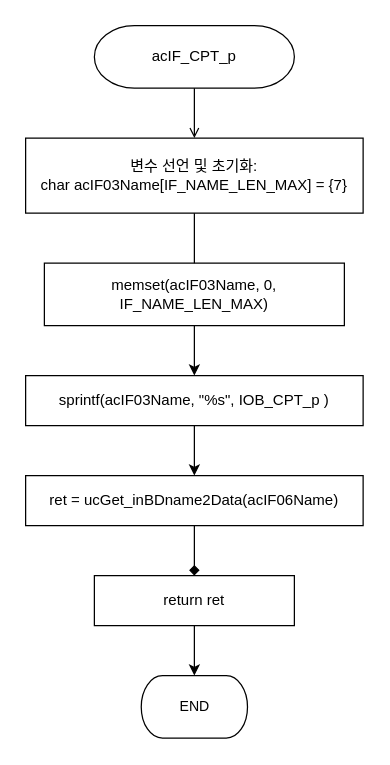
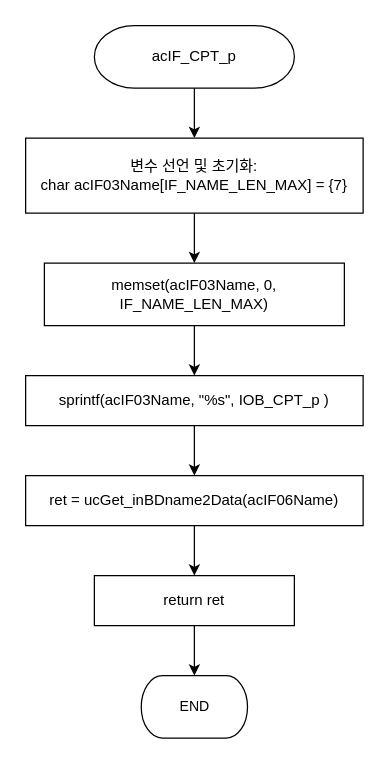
- <mxCell id="9" value="" style="endArrow=open;html=1;rounded=0;exitX=0.5;exitY=1;exitDx=0;exitDy=0;exitPerimeter=0;entryX=0.5;entryY=0;entryDx=0;entryDy=0;" edge="1" parent="1" source="2" target="3"><mxGeometry width="50" height="50" relative="1" as="geometry"><mxPoint x="155" y="90" as="sourcePoint" /><mxPoint x="155" y="110" as="targetPoint" /></mxGeometry></mxCell>
+ <mxCell id="9" value="" style="endArrow=classic;html=1;rounded=0;exitX=0.5;exitY=1;exitDx=0;exitDy=0;exitPerimeter=0;entryX=0.5;entryY=0;entryDx=0;entryDy=0;" edge="1" parent="1" source="2" target="3"><mxGeometry width="50" height="50" relative="1" as="geometry"><mxPoint x="155" y="90" as="sourcePoint" /><mxPoint x="155" y="110" as="targetPoint" /></mxGeometry></mxCell>
- <mxCell id="10" value="" style="endArrow=none;html=1;rounded=0;exitX=0.5;exitY=1;exitDx=0;exitDy=0;entryX=0.5;entryY=0;entryDx=0;entryDy=0;" edge="1" parent="1" source="3" target="4"><mxGeometry width="50" height="50" relative="1" as="geometry"><mxPoint x="155" y="180" as="sourcePoint" /><mxPoint x="155" y="210" as="targetPoint" /></mxGeometry></mxCell>
+ <mxCell id="10" value="" style="endArrow=classic;html=1;rounded=0;exitX=0.5;exitY=1;exitDx=0;exitDy=0;entryX=0.5;entryY=0;entryDx=0;entryDy=0;" edge="1" parent="1" source="3" target="4"><mxGeometry width="50" height="50" relative="1" as="geometry"><mxPoint x="155" y="180" as="sourcePoint" /><mxPoint x="155" y="210" as="targetPoint" /></mxGeometry></mxCell>
- <mxCell id="13" value="" style="endArrow=diamond;html=1;rounded=0;exitX=0.5;exitY=1;exitDx=0;exitDy=0;entryX=0.5;entryY=0;entryDx=0;entryDy=0;" edge="1" parent="1" source="6" target="7"><mxGeometry width="50" height="50" relative="1" as="geometry"><mxPoint x="155" y="480" as="sourcePoint" /><mxPoint x="155" y="510" as="targetPoint" /></mxGeometry></mxCell>
+ <mxCell id="13" value="" style="endArrow=classic;html=1;rounded=0;exitX=0.5;exitY=1;exitDx=0;exitDy=0;entryX=0.5;entryY=0;entryDx=0;entryDy=0;" edge="1" parent="1" source="6" target="7"><mxGeometry width="50" height="50" relative="1" as="geometry"><mxPoint x="155" y="480" as="sourcePoint" /><mxPoint x="155" y="510" as="targetPoint" /></mxGeometry></mxCell>
